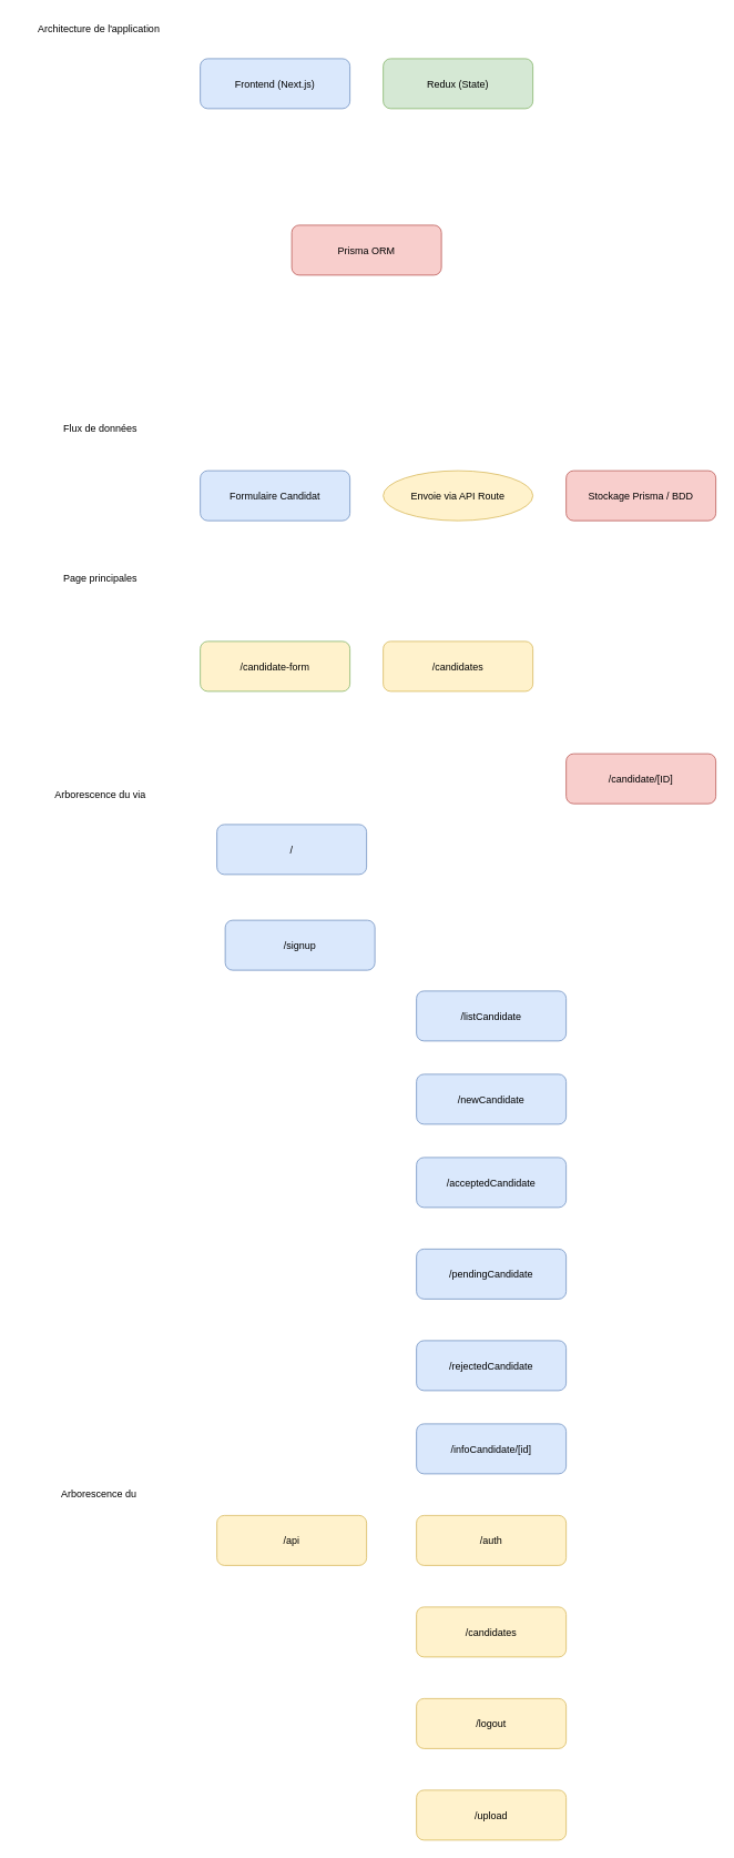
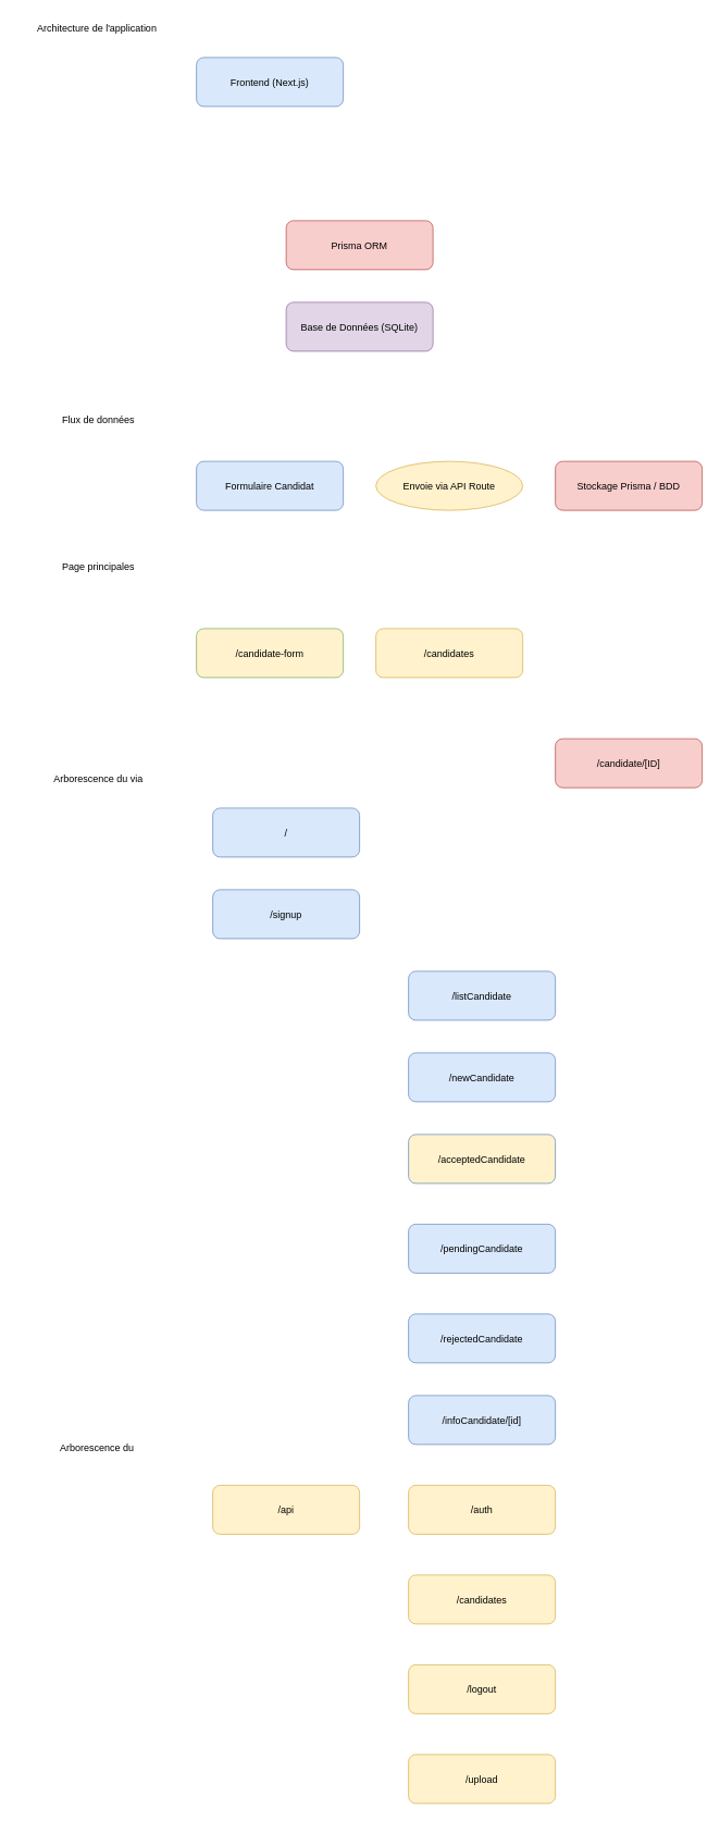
- <mxCell id="3" value="Redux (State)" style="rounded=1;fillColor=#d5e8d4;strokeColor=#82b366;" parent="1" vertex="1"><mxGeometry x="460" y="70" width="180" height="60" as="geometry" /></mxCell>
+ <mxCell id="5" value="Base de Données (SQLite)" style="rounded=1;fillColor=#e1d5e7;strokeColor=#9673a6;" parent="1" vertex="1"><mxGeometry x="350" y="370" width="180" height="60" as="geometry" /></mxCell>
- <mxCell id="19" value="/signup" style="rounded=1;fillColor=#dae8fc;strokeColor=#6c8ebf;" vertex="1" parent="1"><mxGeometry x="270" y="1105" width="180" height="60" as="geometry" /></mxCell>
+ <mxCell id="19" value="/signup" style="rounded=1;fillColor=#dae8fc;strokeColor=#6c8ebf;" vertex="1" parent="1"><mxGeometry x="260" y="1090" width="180" height="60" as="geometry" /></mxCell>
- <mxCell id="20" value="/acceptedCandidate" style="rounded=1;fillColor=#dae8fc;strokeColor=#6c8ebf;" vertex="1" parent="1"><mxGeometry x="500" y="1390" width="180" height="60" as="geometry" /></mxCell>
+ <mxCell id="20" value="/acceptedCandidate" style="rounded=1;fillColor=#fff2cc;strokeColor=#6c8ebf;" vertex="1" parent="1"><mxGeometry x="500" y="1390" width="180" height="60" as="geometry" /></mxCell>
- <mxCell id="25" value="&lt;font style=&quot;color: light-dark(rgb(0, 0, 0), rgb(0, 0, 0));&quot;&gt;Arborescence du&amp;nbsp;&lt;/font&gt;" style="text;html=1;align=center;verticalAlign=middle;whiteSpace=wrap;rounded=0;fillColor=light-dark(transparent,#FFFFFF);" vertex="1" parent="1"><mxGeometry x="20" y="1780" width="200" height="30" as="geometry" /></mxCell>
+ <mxCell id="25" value="&lt;font style=&quot;color: light-dark(rgb(0, 0, 0), rgb(0, 0, 0));&quot;&gt;Arborescence du&amp;nbsp;&lt;/font&gt;" style="text;html=1;align=center;verticalAlign=middle;whiteSpace=wrap;rounded=0;fillColor=light-dark(transparent,#FFFFFF);" vertex="1" parent="1"><mxGeometry x="20" y="1760" width="200" height="30" as="geometry" /></mxCell>
